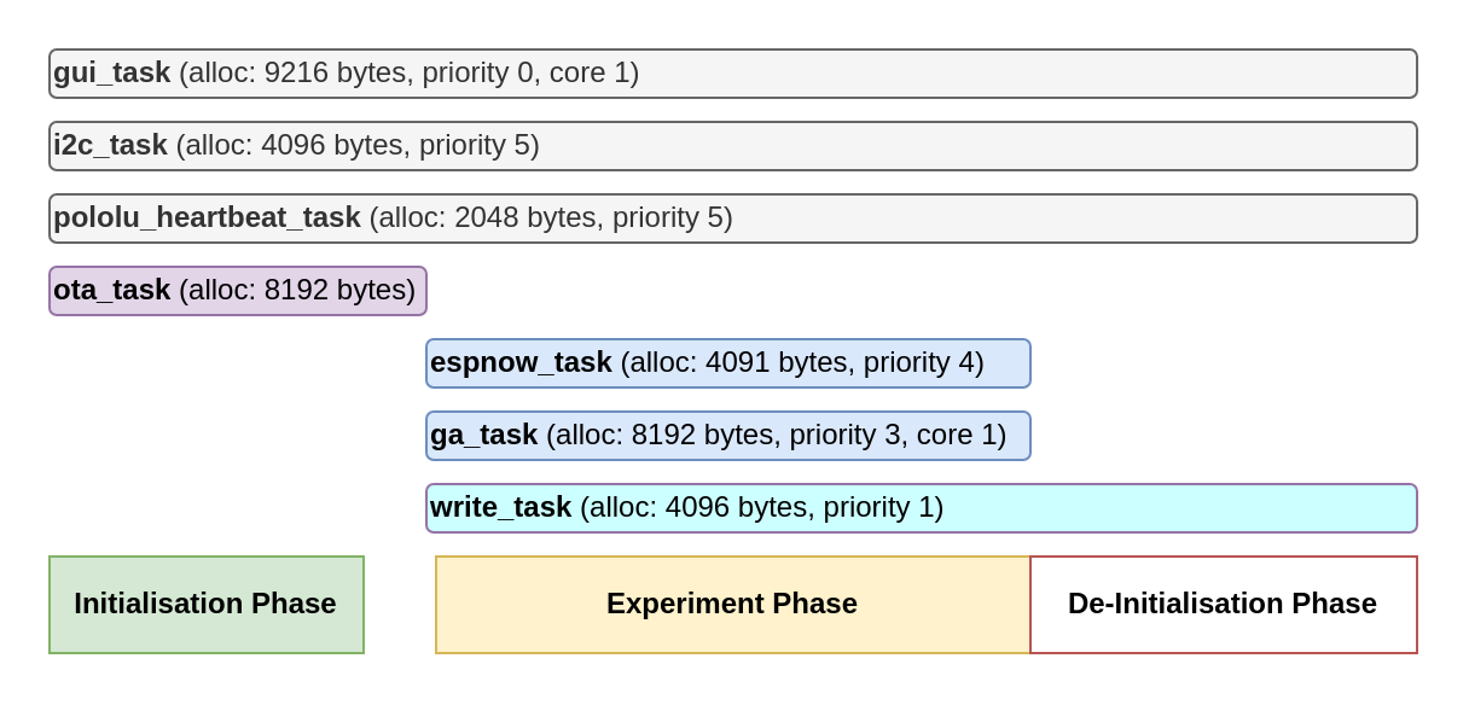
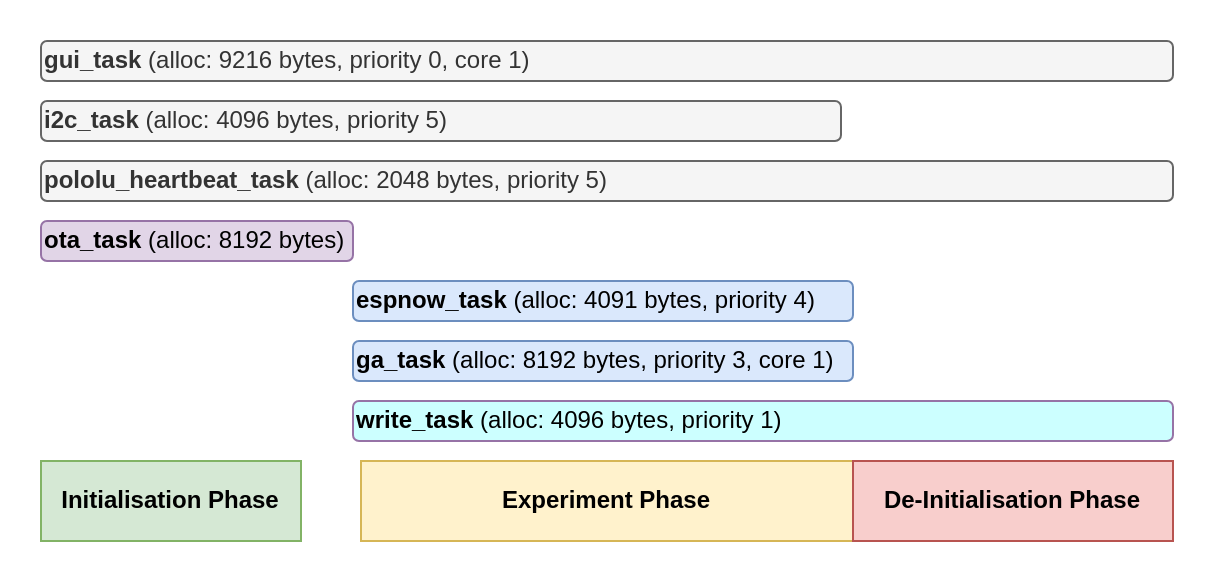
- <mxCell id="6" value="&lt;b&gt;i2c_task&amp;nbsp;&lt;/b&gt;(alloc: 4096 bytes, priority 5)" style="rounded=1;whiteSpace=wrap;html=1;fillColor=#f5f5f5;fontColor=#333333;strokeColor=#666666;align=left;" vertex="1" parent="1"><mxGeometry x="20" y="50" width="566" height="20" as="geometry" /></mxCell>
+ <mxCell id="6" value="&lt;b&gt;i2c_task&amp;nbsp;&lt;/b&gt;(alloc: 4096 bytes, priority 5)" style="rounded=1;whiteSpace=wrap;html=1;fillColor=#f5f5f5;fontColor=#333333;strokeColor=#666666;align=left;" vertex="1" parent="1"><mxGeometry x="20" y="50" width="400" height="20" as="geometry" /></mxCell>
- <mxCell id="4" value="&lt;b&gt;De-Initialisation Phase&lt;/b&gt;" style="rounded=0;whiteSpace=wrap;html=1;fillColor=#ffffff;strokeColor=#b85450;" vertex="1" parent="1"><mxGeometry x="426" y="230" width="160" height="40" as="geometry" /></mxCell>
+ <mxCell id="4" value="&lt;b&gt;De-Initialisation Phase&lt;/b&gt;" style="rounded=0;whiteSpace=wrap;html=1;fillColor=#f8cecc;strokeColor=#b85450;" vertex="1" parent="1"><mxGeometry x="426" y="230" width="160" height="40" as="geometry" /></mxCell>
